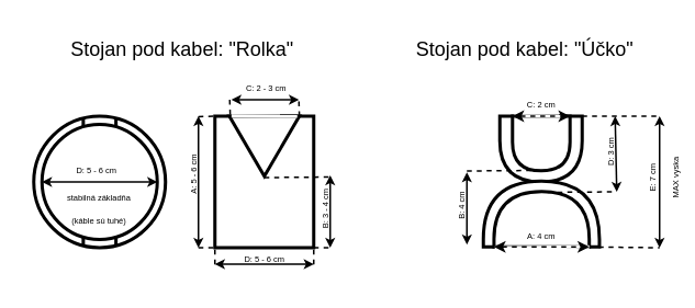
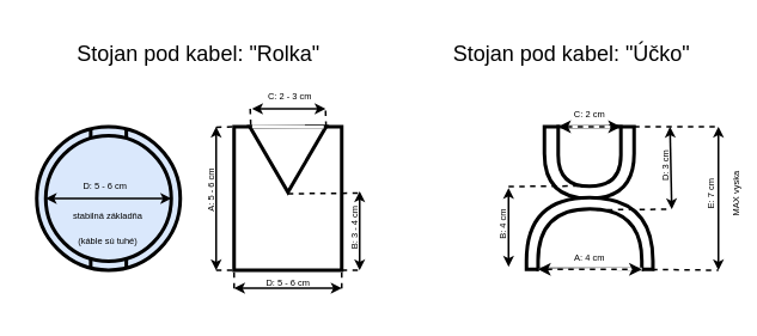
- <mxCell id="2" value="&lt;font style=&quot;font-size: 5px&quot;&gt;&lt;br&gt;&lt;br&gt;stabilná základňa&lt;br&gt;&lt;/font&gt;&lt;font style=&quot;font-size: 5px&quot;&gt;(káble sú tuhé)&lt;/font&gt;" style="ellipse;whiteSpace=wrap;html=1;aspect=fixed;strokeWidth=2;" parent="1" vertex="1"><mxGeometry x="20" y="70" width="80" height="80" as="geometry" /></mxCell>
+ <mxCell id="2" value="&lt;font style=&quot;font-size: 5px&quot;&gt;&lt;br&gt;&lt;br&gt;stabilná základňa&lt;br&gt;&lt;/font&gt;&lt;font style=&quot;font-size: 5px&quot;&gt;(káble sú tuhé)&lt;/font&gt;" style="ellipse;whiteSpace=wrap;html=1;aspect=fixed;strokeWidth=2;fillColor=#dae8fc;" parent="1" vertex="1"><mxGeometry x="20" y="70" width="80" height="80" as="geometry" /></mxCell>
